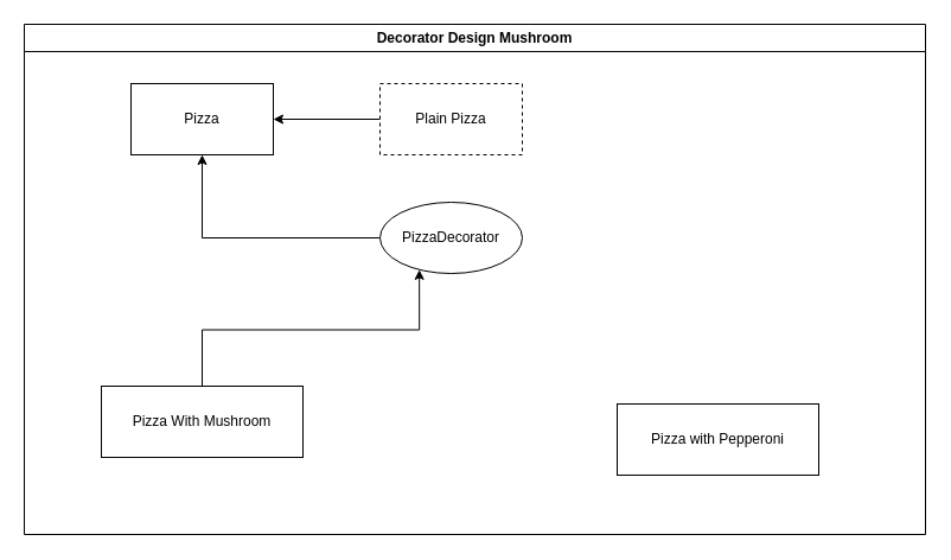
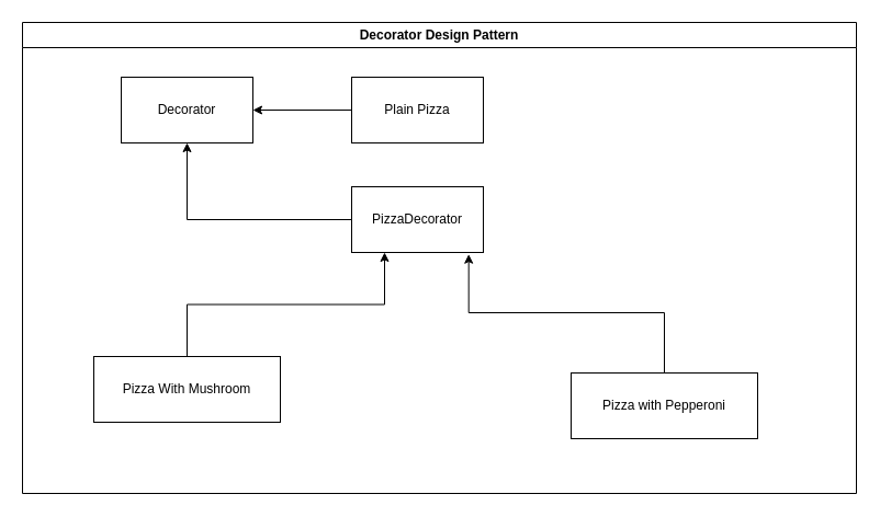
- <mxCell id="10" value="Decorator Design Mushroom" style="swimlane;whiteSpace=wrap;html=1;" vertex="1" parent="1"><mxGeometry x="20" y="20" width="760" height="430" as="geometry" /></mxCell>
+ <mxCell id="10" value="Decorator Design Pattern" style="swimlane;whiteSpace=wrap;html=1;" vertex="1" parent="1"><mxGeometry x="20" y="20" width="760" height="430" as="geometry" /></mxCell>
- <mxCell id="2" value="Pizza" style="rounded=0;whiteSpace=wrap;html=1;" vertex="1" parent="1"><mxGeometry x="110" y="70" width="120" height="60" as="geometry" /></mxCell>
+ <mxCell id="2" value="Decorator" style="rounded=0;whiteSpace=wrap;html=1;" vertex="1" parent="1"><mxGeometry x="110" y="70" width="120" height="60" as="geometry" /></mxCell>
- <mxCell id="4" value="Plain Pizza" style="rounded=0;whiteSpace=wrap;html=1;dashed=1;" vertex="1" parent="1"><mxGeometry x="320" y="70" width="120" height="60" as="geometry" /></mxCell>
+ <mxCell id="4" value="Plain Pizza" style="rounded=0;whiteSpace=wrap;html=1;" vertex="1" parent="1"><mxGeometry x="320" y="70" width="120" height="60" as="geometry" /></mxCell>
- <mxCell id="11" value="PizzaDecorator" style="ellipse;whiteSpace=wrap;html=1;" vertex="1" parent="10"><mxGeometry x="300" y="150" width="120" height="60" as="geometry" /></mxCell>
+ <mxCell id="11" value="PizzaDecorator" style="rounded=0;whiteSpace=wrap;html=1;" vertex="1" parent="10"><mxGeometry x="300" y="150" width="120" height="60" as="geometry" /></mxCell>
+ <mxCell id="9" style="edgeStyle=orthogonalEdgeStyle;rounded=0;orthogonalLoop=1;jettySize=auto;html=1;exitX=0.5;exitY=0;exitDx=0;exitDy=0;entryX=0.889;entryY=1.028;entryDx=0;entryDy=0;entryPerimeter=0;" edge="1" parent="1" source="8" target="11"><mxGeometry relative="1" as="geometry" /></mxCell>
